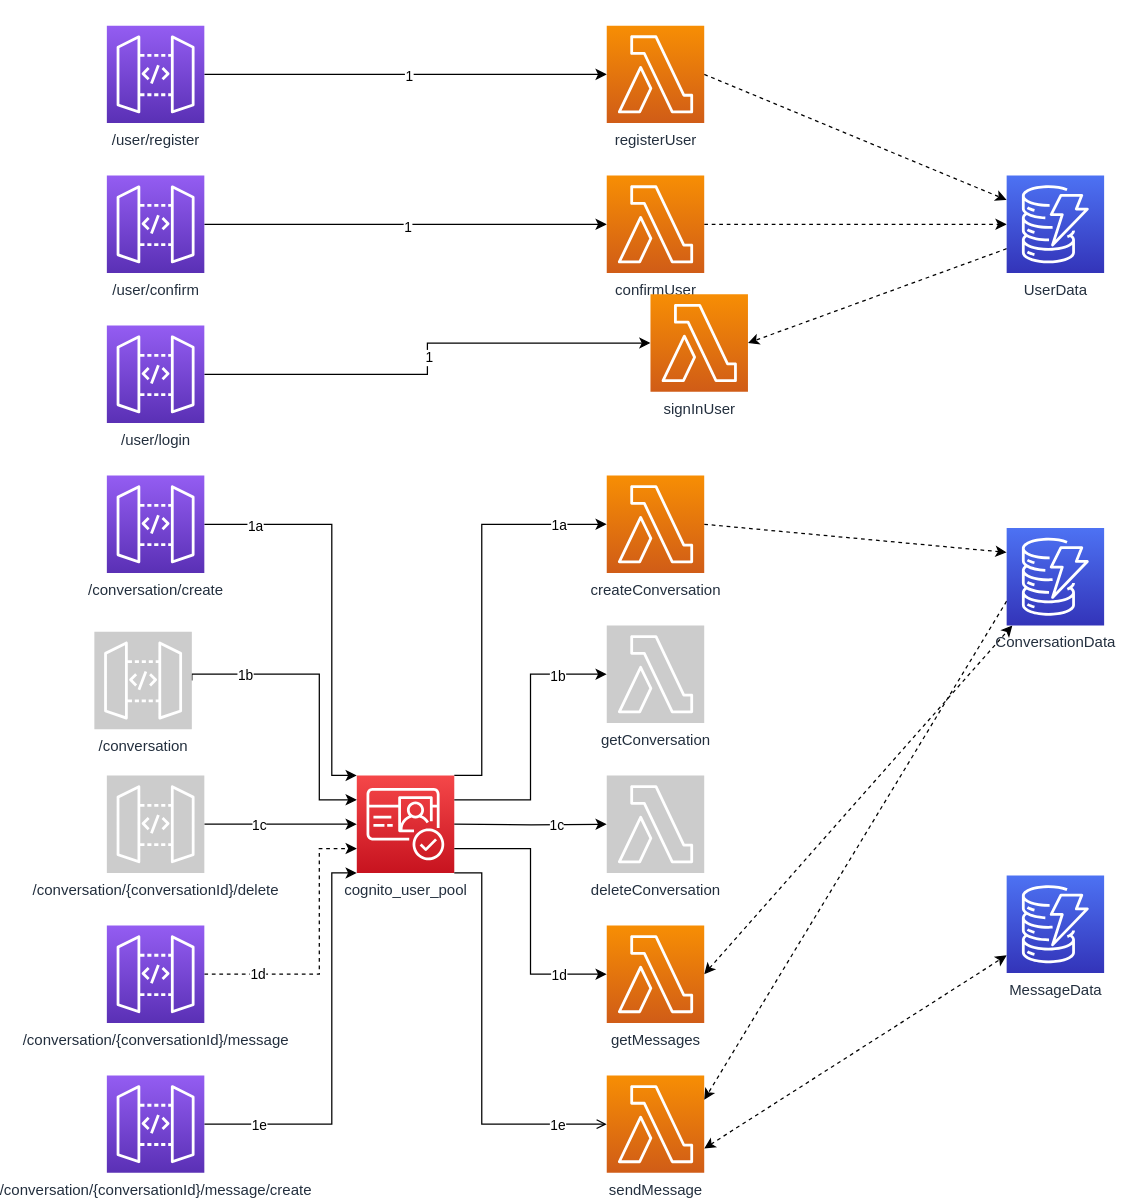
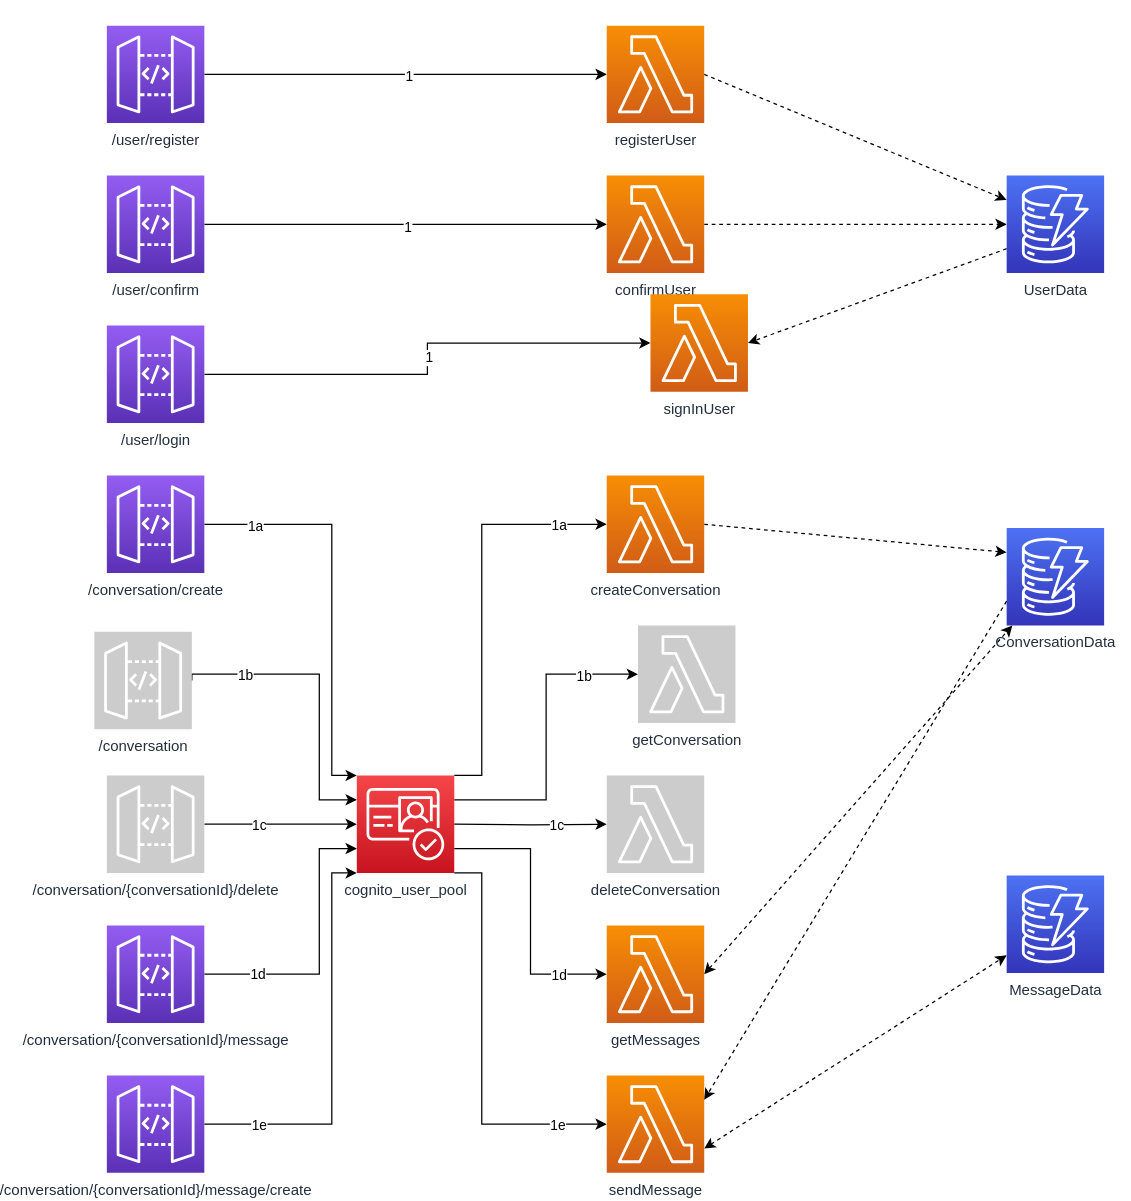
- <mxCell id="29" value="getConversation" style="sketch=0;points=[[0,0,0],[0.25,0,0],[0.5,0,0],[0.75,0,0],[1,0,0],[0,1,0],[0.25,1,0],[0.5,1,0],[0.75,1,0],[1,1,0],[0,0.25,0],[0,0.5,0],[0,0.75,0],[1,0.25,0],[1,0.5,0],[1,0.75,0]];outlineConnect=0;fontColor=#232F3E;gradientColor=none;gradientDirection=north;fillColor=#CCCCCC;strokeColor=#ffffff;dashed=0;verticalLabelPosition=bottom;verticalAlign=top;align=center;html=1;fontSize=12;fontStyle=0;aspect=fixed;shape=mxgraph.aws4.resourceIcon;resIcon=mxgraph.aws4.lambda;" vertex="1" parent="1"><mxGeometry x="430" y="500" width="78" height="78" as="geometry" /></mxCell>
+ <mxCell id="29" value="getConversation" style="sketch=0;points=[[0,0,0],[0.25,0,0],[0.5,0,0],[0.75,0,0],[1,0,0],[0,1,0],[0.25,1,0],[0.5,1,0],[0.75,1,0],[1,1,0],[0,0.25,0],[0,0.5,0],[0,0.75,0],[1,0.25,0],[1,0.5,0],[1,0.75,0]];outlineConnect=0;fontColor=#232F3E;gradientColor=none;gradientDirection=north;fillColor=#CCCCCC;strokeColor=#ffffff;dashed=0;verticalLabelPosition=bottom;verticalAlign=top;align=center;html=1;fontSize=12;fontStyle=0;aspect=fixed;shape=mxgraph.aws4.resourceIcon;resIcon=mxgraph.aws4.lambda;" vertex="1" parent="1"><mxGeometry x="455" y="500" width="78" height="78" as="geometry" /></mxCell>
- <mxCell id="36" style="edgeStyle=orthogonalEdgeStyle;rounded=0;orthogonalLoop=1;jettySize=auto;html=1;exitX=1;exitY=0.5;exitDx=0;exitDy=0;exitPerimeter=0;entryX=0;entryY=0.75;entryDx=0;entryDy=0;entryPerimeter=0;dashed=1;" edge="1" parent="1" source="38" target="21"><mxGeometry relative="1" as="geometry"><mxPoint x="230" y="779" as="targetPoint" /><Array as="points"><mxPoint x="200" y="779" /><mxPoint x="200" y="679" /></Array></mxGeometry></mxCell>
+ <mxCell id="36" style="edgeStyle=orthogonalEdgeStyle;rounded=0;orthogonalLoop=1;jettySize=auto;html=1;exitX=1;exitY=0.5;exitDx=0;exitDy=0;exitPerimeter=0;entryX=0;entryY=0.75;entryDx=0;entryDy=0;entryPerimeter=0;" edge="1" parent="1" source="38" target="21"><mxGeometry relative="1" as="geometry"><mxPoint x="230" y="779" as="targetPoint" /><Array as="points"><mxPoint x="200" y="779" /><mxPoint x="200" y="679" /></Array></mxGeometry></mxCell>
- <mxCell id="46" style="edgeStyle=orthogonalEdgeStyle;rounded=0;orthogonalLoop=1;jettySize=auto;html=1;exitX=1;exitY=1;exitDx=0;exitDy=0;exitPerimeter=0;entryX=0;entryY=0.5;entryDx=0;entryDy=0;entryPerimeter=0;endArrow=open;" edge="1" parent="1" source="21" target="49"><mxGeometry relative="1" as="geometry"><mxPoint x="308" y="899" as="sourcePoint" /><Array as="points"><mxPoint x="330" y="698" /><mxPoint x="330" y="899" /></Array></mxGeometry></mxCell>
+ <mxCell id="46" style="edgeStyle=orthogonalEdgeStyle;rounded=0;orthogonalLoop=1;jettySize=auto;html=1;exitX=1;exitY=1;exitDx=0;exitDy=0;exitPerimeter=0;entryX=0;entryY=0.5;entryDx=0;entryDy=0;entryPerimeter=0;" edge="1" parent="1" source="21" target="49"><mxGeometry relative="1" as="geometry"><mxPoint x="308" y="899" as="sourcePoint" /><Array as="points"><mxPoint x="330" y="698" /><mxPoint x="330" y="899" /></Array></mxGeometry></mxCell>
